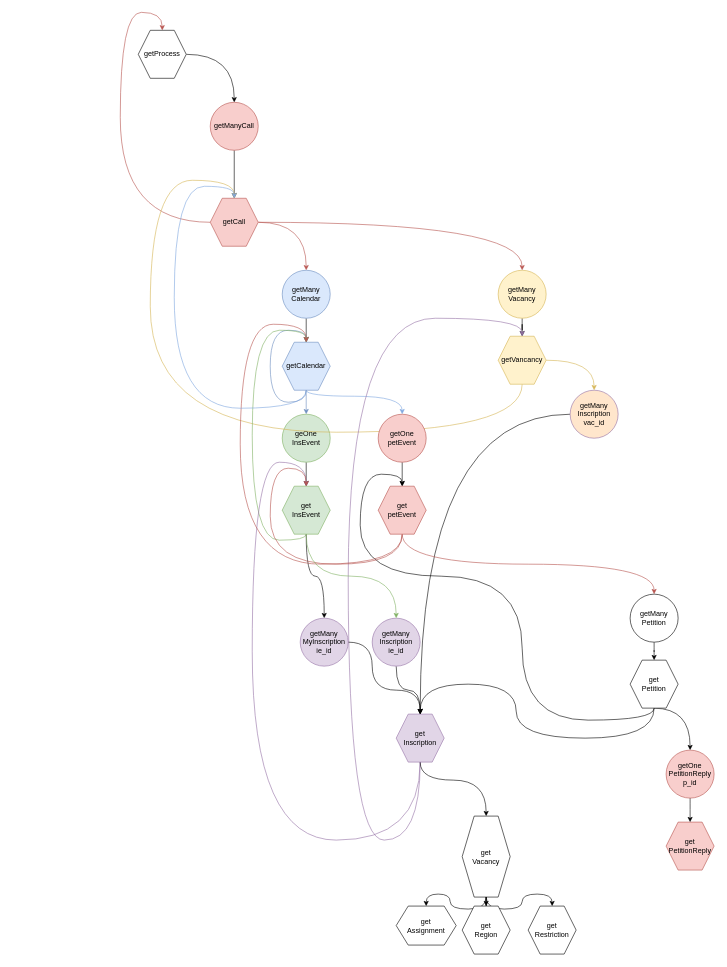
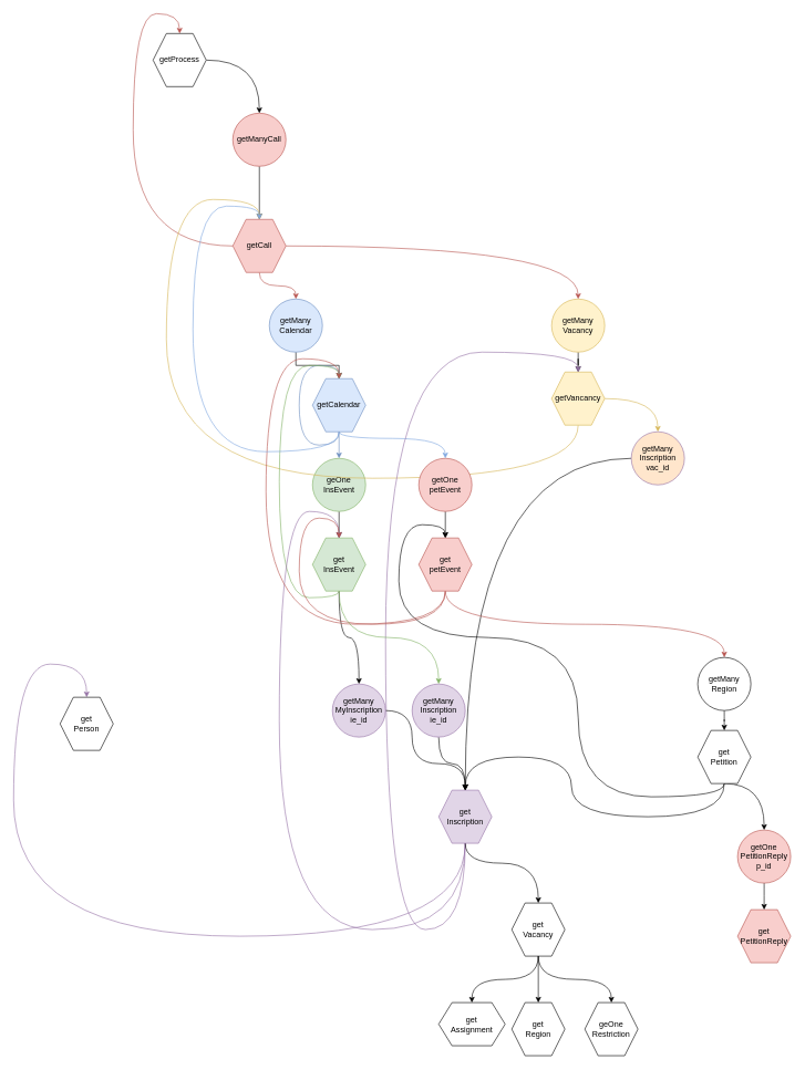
- <mxCell id="13" value="getMany&lt;br&gt;Calendar" style="ellipse;whiteSpace=wrap;html=1;aspect=fixed;fillColor=#dae8fc;strokeColor=#6c8ebf;fontColor=#000000;" parent="1" vertex="1"><mxGeometry x="470" y="450" width="80" height="80" as="geometry" /></mxCell>
+ <mxCell id="13" value="getMany&lt;br&gt;Calendar" style="ellipse;whiteSpace=wrap;html=1;aspect=fixed;fillColor=#dae8fc;strokeColor=#6c8ebf;fontColor=#000000;" parent="1" vertex="1"><mxGeometry x="405" y="450" width="80" height="80" as="geometry" /></mxCell>
- <mxCell id="47" value="getMany&lt;br&gt;Petition" style="ellipse;whiteSpace=wrap;html=1;aspect=fixed;" parent="1" vertex="1"><mxGeometry x="1050" y="990" width="80" height="80" as="geometry" /></mxCell>
+ <mxCell id="47" value="getMany&lt;br&gt;Region" style="ellipse;whiteSpace=wrap;html=1;aspect=fixed;" parent="1" vertex="1"><mxGeometry x="1050" y="990" width="80" height="80" as="geometry" /></mxCell>
+ <mxCell id="36" value="get&lt;br&gt;Person" style="shape=hexagon;perimeter=hexagonPerimeter2;whiteSpace=wrap;html=1;fixedSize=1;fontFamily=Helvetica;fontSize=12;fontColor=#000000;align=center;strokeColor=#000000;fillColor=#ffffff;" parent="1" vertex="1"><mxGeometry x="90" y="1050" width="80" height="80" as="geometry" /></mxCell>
+ <mxCell id="31" style="edgeStyle=orthogonalEdgeStyle;rounded=0;orthogonalLoop=1;jettySize=auto;html=1;curved=1;fillColor=#e1d5e7;strokeColor=#9673a6;entryX=0.5;entryY=0;entryDx=0;entryDy=0;exitX=0.5;exitY=1;exitDx=0;exitDy=0;" parent="1" source="33" target="36" edge="1"><mxGeometry relative="1" as="geometry"><Array as="points"><mxPoint x="700" y="1410" /><mxPoint x="20" y="1410" /><mxPoint x="20" y="1000" /><mxPoint x="130" y="1000" /></Array></mxGeometry></mxCell>
- <mxCell id="55" value="get&lt;br&gt;Vacancy" style="shape=hexagon;perimeter=hexagonPerimeter2;whiteSpace=wrap;html=1;fixedSize=1;fontFamily=Helvetica;fontSize=12;fontColor=#000000;align=center;strokeColor=#000000;fillColor=#ffffff;" parent="1" vertex="1"><mxGeometry x="770" y="1360" width="80" height="135" as="geometry" /></mxCell>
+ <mxCell id="55" value="get&lt;br&gt;Vacancy" style="shape=hexagon;perimeter=hexagonPerimeter2;whiteSpace=wrap;html=1;fixedSize=1;fontFamily=Helvetica;fontSize=12;fontColor=#000000;align=center;strokeColor=#000000;fillColor=#ffffff;" parent="1" vertex="1"><mxGeometry x="770" y="1360" width="80" height="80" as="geometry" /></mxCell>
- <mxCell id="58" value="get&lt;br&gt;Restriction" style="shape=hexagon;perimeter=hexagonPerimeter2;whiteSpace=wrap;html=1;fixedSize=1;fontFamily=Helvetica;fontSize=12;fontColor=#000000;align=center;strokeColor=#000000;fillColor=#ffffff;" parent="1" vertex="1"><mxGeometry x="880" y="1510" width="80" height="80" as="geometry" /></mxCell>
+ <mxCell id="58" value="geOne&lt;br&gt;Restriction" style="shape=hexagon;perimeter=hexagonPerimeter2;whiteSpace=wrap;html=1;fixedSize=1;fontFamily=Helvetica;fontSize=12;fontColor=#000000;align=center;strokeColor=#000000;fillColor=#ffffff;" parent="1" vertex="1"><mxGeometry x="880" y="1510" width="80" height="80" as="geometry" /></mxCell>
